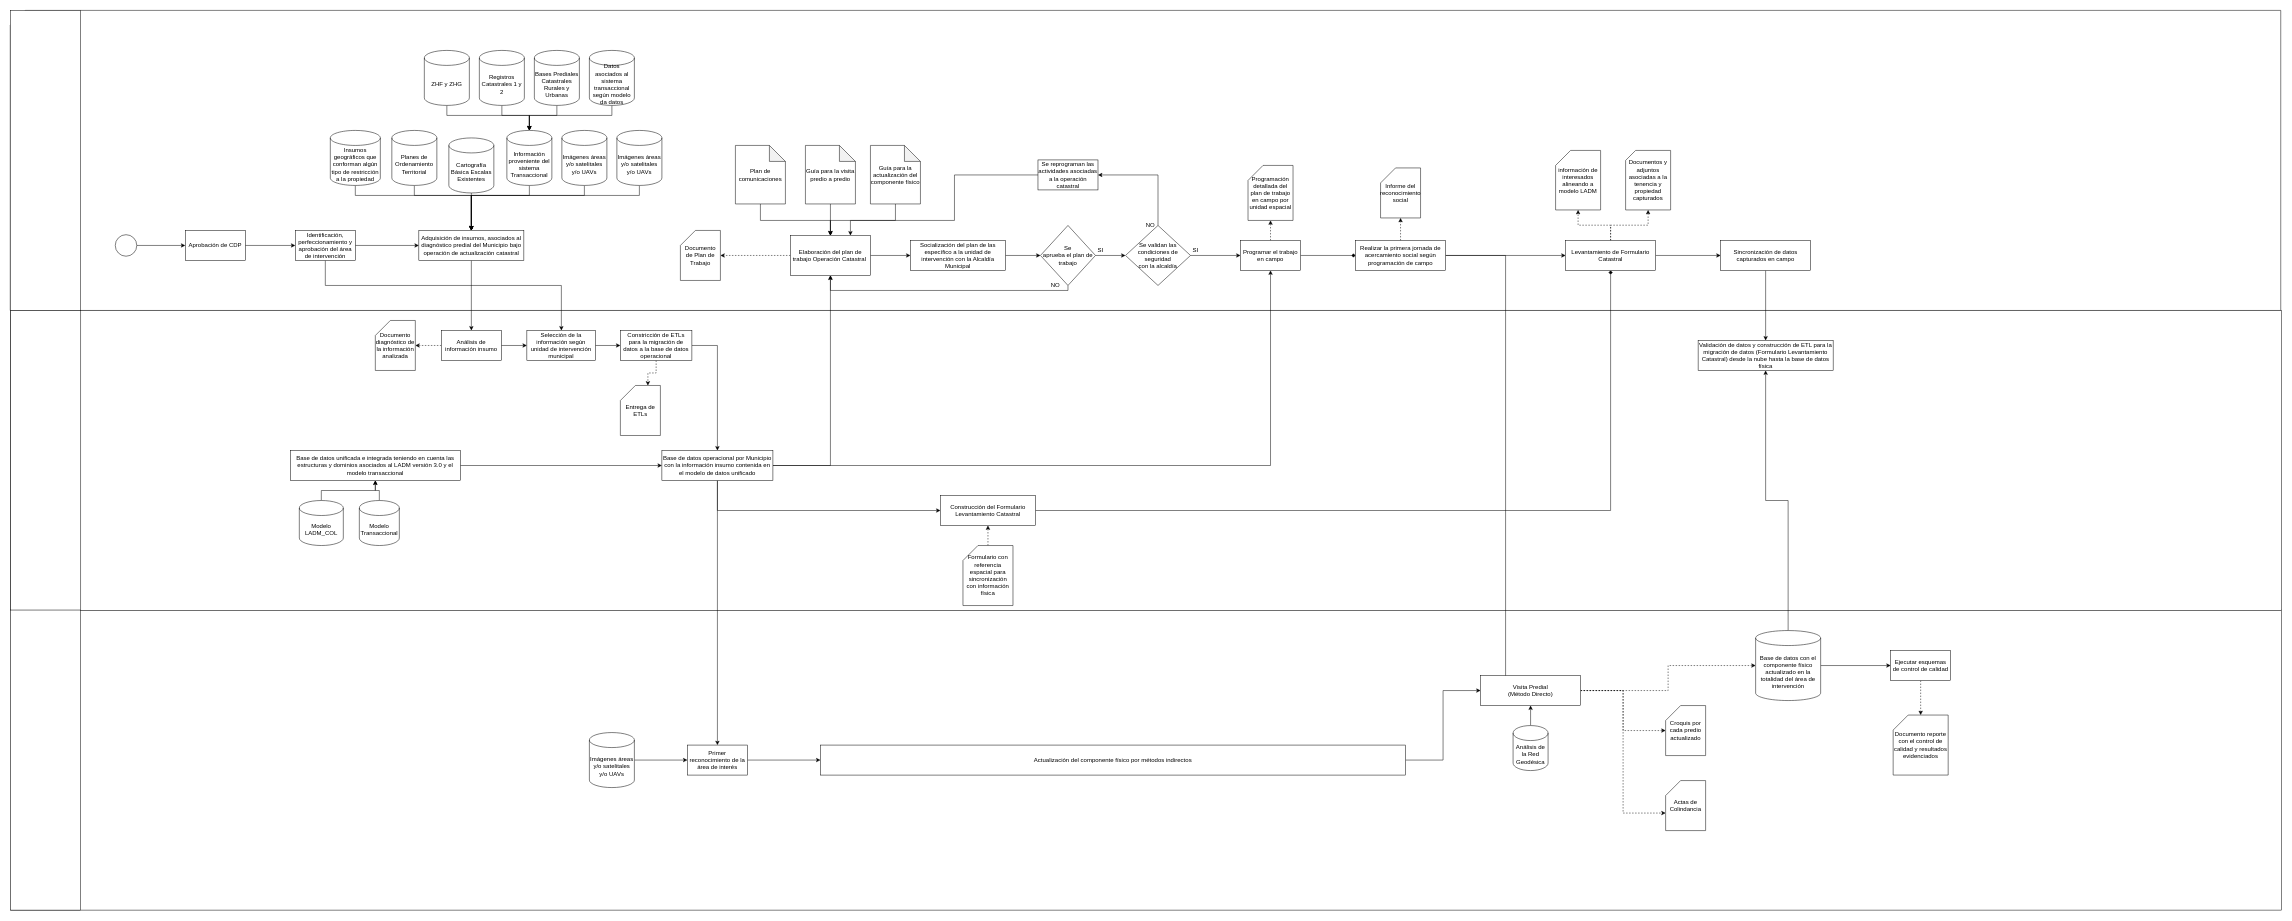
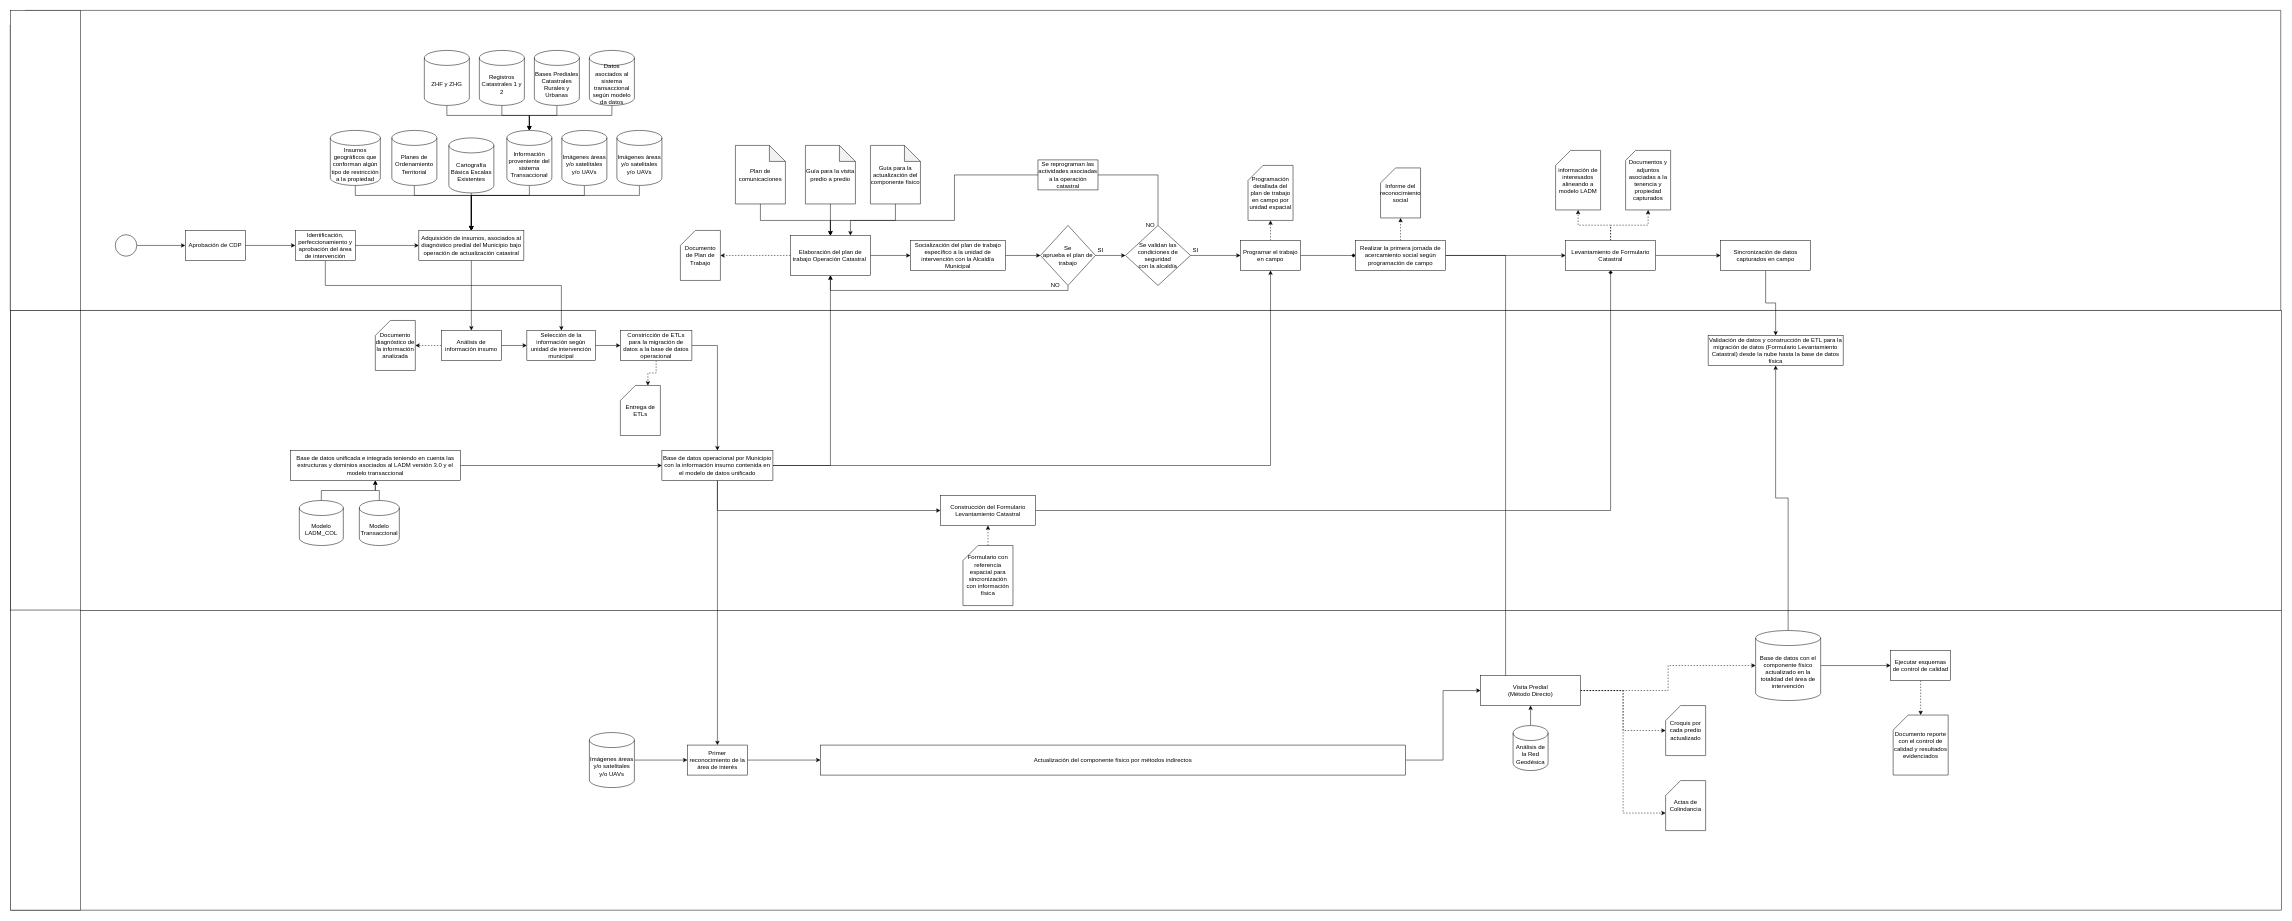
- <mxCell id="79" style="edgeStyle=orthogonalEdgeStyle;rounded=0;orthogonalLoop=1;jettySize=auto;html=1;entryX=1;entryY=0.5;entryDx=0;entryDy=0;" edge="1" parent="1" source="80" target="82"><mxGeometry relative="1" as="geometry"><Array as="points"><mxPoint x="2315" y="349" /></Array></mxGeometry></mxCell>
+ <mxCell id="79" style="edgeStyle=orthogonalEdgeStyle;rounded=0;orthogonalLoop=1;jettySize=auto;html=1;entryX=1;entryY=0.5;entryDx=0;entryDy=0;endArrow=none;" edge="1" parent="1" source="80" target="82"><mxGeometry relative="1" as="geometry"><Array as="points"><mxPoint x="2315" y="349" /></Array></mxGeometry></mxCell>
- <mxCell id="67" value="Socialización del plan de las específico a la unidad de intervención con la Alcaldía Municipal" style="rounded=0;whiteSpace=wrap;html=1;" vertex="1" parent="1"><mxGeometry x="1820" y="480" width="190" height="60" as="geometry" /></mxCell>
+ <mxCell id="67" value="Socialización del plan de trabajo específico a la unidad de intervención con la Alcaldía Municipal" style="rounded=0;whiteSpace=wrap;html=1;" vertex="1" parent="1"><mxGeometry x="1820" y="480" width="190" height="60" as="geometry" /></mxCell>
- <mxCell id="118" value="Validación de datos y construcción de ETL para la migración de datos (Formulario Levantamiento Catastral) desde la nube hasta la base de datos física" style="rounded=0;whiteSpace=wrap;html=1;" vertex="1" parent="1"><mxGeometry x="3395" y="680" width="270" height="60" as="geometry" /></mxCell>
+ <mxCell id="118" value="Validación de datos y construcción de ETL para la migración de datos (Formulario Levantamiento Catastral) desde la nube hasta la base de datos física" style="rounded=0;whiteSpace=wrap;html=1;" vertex="1" parent="1"><mxGeometry x="3415" y="670" width="270" height="60" as="geometry" /></mxCell>
